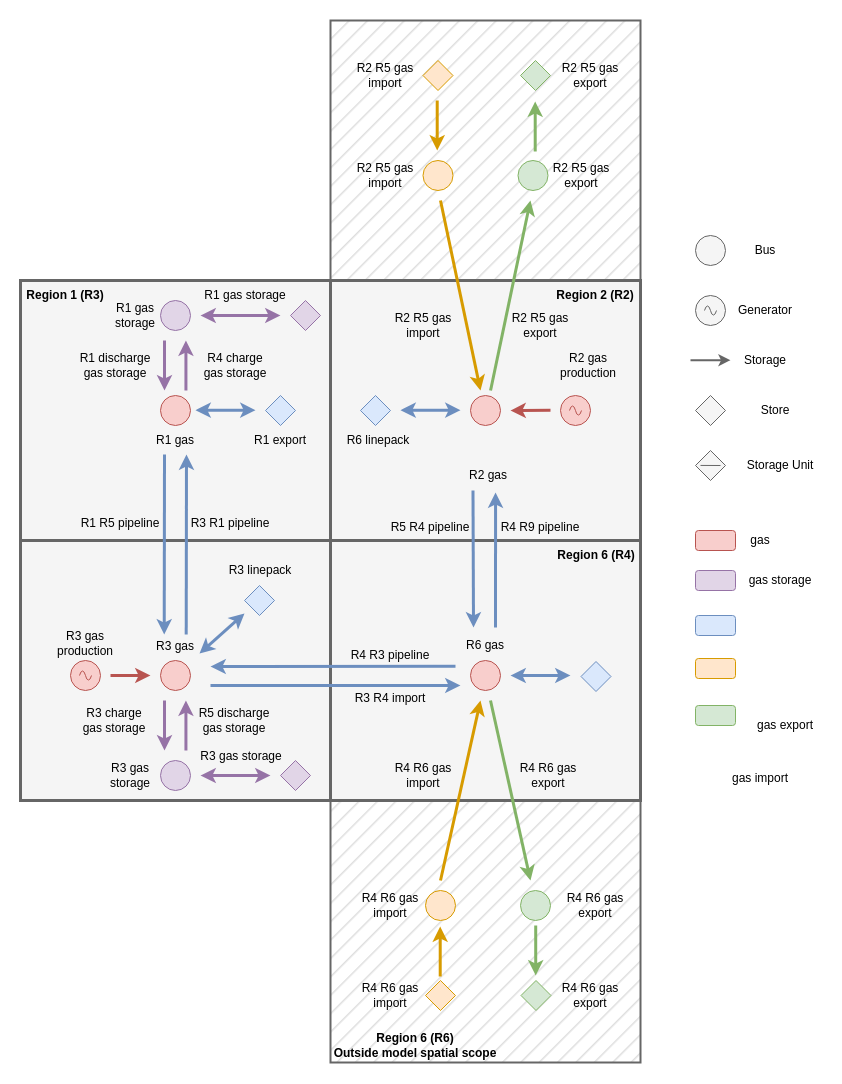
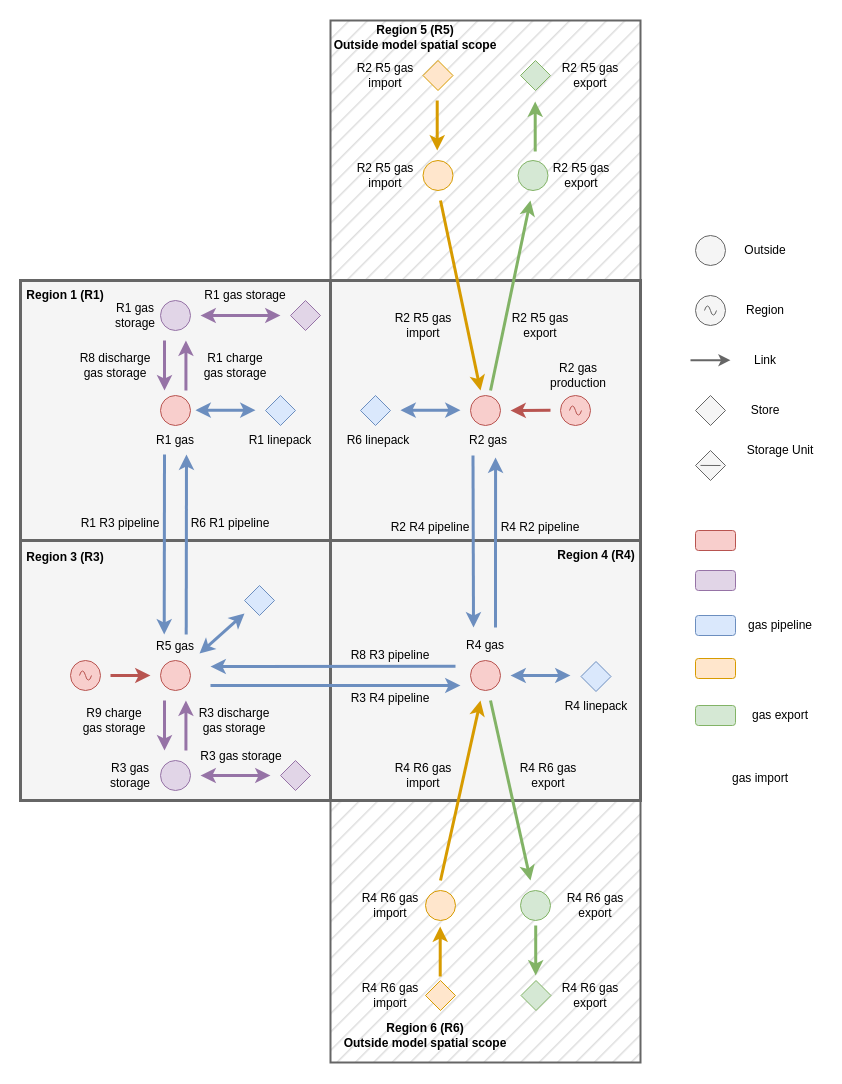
+ <mxCell id="93" value="Region 5 (R5)&lt;br&gt;Outside model spatial scope" style="text;html=1;strokeColor=none;fillColor=none;align=center;verticalAlign=middle;whiteSpace=wrap;rounded=0;movable=0;resizable=0;rotatable=0;deletable=0;editable=0;locked=1;connectable=0;fontStyle=1" parent="1" vertex="1"><mxGeometry x="330" y="22" width="170" height="30" as="geometry" /></mxCell>
- <mxCell id="28" value="Bus" style="text;html=1;strokeColor=none;fillColor=none;align=center;verticalAlign=middle;whiteSpace=wrap;rounded=0;" parent="1" vertex="1"><mxGeometry x="735" y="235" width="60" height="30" as="geometry" /></mxCell>
+ <mxCell id="28" value="Outside" style="text;html=1;strokeColor=none;fillColor=none;align=center;verticalAlign=middle;whiteSpace=wrap;rounded=0;" parent="1" vertex="1"><mxGeometry x="735" y="235" width="60" height="30" as="geometry" /></mxCell>
- <mxCell id="8" value="Region 1 (R3)" style="text;html=1;strokeColor=none;fillColor=none;align=center;verticalAlign=middle;whiteSpace=wrap;rounded=0;movable=0;resizable=0;rotatable=0;deletable=0;editable=0;locked=1;connectable=0;fontStyle=1" parent="1" vertex="1"><mxGeometry x="20" y="280" width="90" height="30" as="geometry" /></mxCell>
+ <mxCell id="8" value="Region 1 (R1)" style="text;html=1;strokeColor=none;fillColor=none;align=center;verticalAlign=middle;whiteSpace=wrap;rounded=0;movable=0;resizable=0;rotatable=0;deletable=0;editable=0;locked=1;connectable=0;fontStyle=1" parent="1" vertex="1"><mxGeometry x="20" y="280" width="90" height="30" as="geometry" /></mxCell>
- <mxCell id="9" value="Region 2 (R2)" style="text;html=1;strokeColor=none;fillColor=none;align=center;verticalAlign=middle;whiteSpace=wrap;rounded=0;movable=0;resizable=0;rotatable=0;deletable=0;editable=0;locked=1;connectable=0;fontStyle=1" parent="1" vertex="1"><mxGeometry x="550" y="280" width="90" height="30" as="geometry" /></mxCell>
- <mxCell id="27" value="Generator" style="text;html=1;strokeColor=none;fillColor=none;align=center;verticalAlign=middle;whiteSpace=wrap;rounded=0;" parent="1" vertex="1"><mxGeometry x="735" y="295" width="60" height="30" as="geometry" /></mxCell>
+ <mxCell id="27" value="Region" style="text;html=1;strokeColor=none;fillColor=none;align=center;verticalAlign=middle;whiteSpace=wrap;rounded=0;" parent="1" vertex="1"><mxGeometry x="735" y="295" width="60" height="30" as="geometry" /></mxCell>
- <mxCell id="30" value="Storage" style="text;html=1;strokeColor=none;fillColor=none;align=center;verticalAlign=middle;whiteSpace=wrap;rounded=0;" parent="1" vertex="1"><mxGeometry x="735" y="345" width="60" height="30" as="geometry" /></mxCell>
+ <mxCell id="30" value="Link" style="text;html=1;strokeColor=none;fillColor=none;align=center;verticalAlign=middle;whiteSpace=wrap;rounded=0;" parent="1" vertex="1"><mxGeometry x="735" y="345" width="60" height="30" as="geometry" /></mxCell>
- <mxCell id="86" value="R1 discharge gas storage" style="text;html=1;strokeColor=none;fillColor=none;align=center;verticalAlign=middle;whiteSpace=wrap;rounded=0;" parent="1" vertex="1"><mxGeometry x="75" y="350" width="80" height="30" as="geometry" /></mxCell>
+ <mxCell id="86" value="R8 discharge gas storage" style="text;html=1;strokeColor=none;fillColor=none;align=center;verticalAlign=middle;whiteSpace=wrap;rounded=0;" parent="1" vertex="1"><mxGeometry x="75" y="350" width="80" height="30" as="geometry" /></mxCell>
- <mxCell id="87" value="R4 charge gas storage" style="text;html=1;strokeColor=none;fillColor=none;align=center;verticalAlign=middle;whiteSpace=wrap;rounded=0;" parent="1" vertex="1"><mxGeometry x="195" y="350" width="80" height="30" as="geometry" /></mxCell>
+ <mxCell id="87" value="R1 charge gas storage" style="text;html=1;strokeColor=none;fillColor=none;align=center;verticalAlign=middle;whiteSpace=wrap;rounded=0;" parent="1" vertex="1"><mxGeometry x="195" y="350" width="80" height="30" as="geometry" /></mxCell>
- <mxCell id="82" value="R2 gas production" style="text;html=1;strokeColor=none;fillColor=none;align=center;verticalAlign=middle;whiteSpace=wrap;rounded=0;" parent="1" vertex="1"><mxGeometry x="557.5" y="350" width="60" height="30" as="geometry" /></mxCell>
+ <mxCell id="82" value="R2 gas production" style="text;html=1;strokeColor=none;fillColor=none;align=center;verticalAlign=middle;whiteSpace=wrap;rounded=0;" parent="1" vertex="1"><mxGeometry x="547.5" y="360" width="60" height="30" as="geometry" /></mxCell>
- <mxCell id="32" value="Store" style="text;html=1;strokeColor=none;fillColor=none;align=center;verticalAlign=middle;whiteSpace=wrap;rounded=0;" parent="1" vertex="1"><mxGeometry x="745" y="395" width="60" height="30" as="geometry" /></mxCell>
+ <mxCell id="32" value="Store" style="text;html=1;strokeColor=none;fillColor=none;align=center;verticalAlign=middle;whiteSpace=wrap;rounded=0;" parent="1" vertex="1"><mxGeometry x="735" y="395" width="60" height="30" as="geometry" /></mxCell>
- <mxCell id="112" value="R1 export" style="text;html=1;strokeColor=none;fillColor=none;align=center;verticalAlign=middle;whiteSpace=wrap;rounded=0;" parent="1" vertex="1"><mxGeometry x="245" y="425" width="70" height="30" as="geometry" /></mxCell>
+ <mxCell id="112" value="R1 linepack" style="text;html=1;strokeColor=none;fillColor=none;align=center;verticalAlign=middle;whiteSpace=wrap;rounded=0;" parent="1" vertex="1"><mxGeometry x="245" y="425" width="70" height="30" as="geometry" /></mxCell>
- <mxCell id="104" value="Storage Unit" style="text;html=1;strokeColor=none;fillColor=none;align=center;verticalAlign=middle;whiteSpace=wrap;rounded=0;" parent="1" vertex="1"><mxGeometry x="740" y="450" width="80" height="30" as="geometry" /></mxCell>
+ <mxCell id="104" value="Storage Unit" style="text;html=1;strokeColor=none;fillColor=none;align=center;verticalAlign=middle;whiteSpace=wrap;rounded=0;" parent="1" vertex="1"><mxGeometry x="740" y="435" width="80" height="30" as="geometry" /></mxCell>
- <mxCell id="21" value="R2 gas" style="text;html=1;strokeColor=none;fillColor=none;align=center;verticalAlign=middle;whiteSpace=wrap;rounded=0;" parent="1" vertex="1"><mxGeometry x="457.5" y="460" width="60" height="30" as="geometry" /></mxCell>
+ <mxCell id="21" value="R2 gas" style="text;html=1;strokeColor=none;fillColor=none;align=center;verticalAlign=middle;whiteSpace=wrap;rounded=0;" parent="1" vertex="1"><mxGeometry x="457.5" y="425" width="60" height="30" as="geometry" /></mxCell>
- <mxCell id="59" value="R1 R5 pipeline" style="text;html=1;strokeColor=none;fillColor=none;align=center;verticalAlign=middle;whiteSpace=wrap;rounded=0;" parent="1" vertex="1"><mxGeometry x="60" y="508" width="120" height="30" as="geometry" /></mxCell>
+ <mxCell id="59" value="R1 R3 pipeline" style="text;html=1;strokeColor=none;fillColor=none;align=center;verticalAlign=middle;whiteSpace=wrap;rounded=0;" parent="1" vertex="1"><mxGeometry x="60" y="508" width="120" height="30" as="geometry" /></mxCell>
- <mxCell id="58" value="R3 R1 pipeline" style="text;html=1;strokeColor=none;fillColor=none;align=center;verticalAlign=middle;whiteSpace=wrap;rounded=0;" parent="1" vertex="1"><mxGeometry x="170" y="508" width="120" height="30" as="geometry" /></mxCell>
+ <mxCell id="58" value="R6 R1 pipeline" style="text;html=1;strokeColor=none;fillColor=none;align=center;verticalAlign=middle;whiteSpace=wrap;rounded=0;" parent="1" vertex="1"><mxGeometry x="170" y="508" width="120" height="30" as="geometry" /></mxCell>
- <mxCell id="57" value="R5 R4 pipeline" style="text;html=1;strokeColor=none;fillColor=none;align=center;verticalAlign=middle;whiteSpace=wrap;rounded=0;" parent="1" vertex="1"><mxGeometry x="370" y="512" width="120" height="30" as="geometry" /></mxCell>
+ <mxCell id="57" value="R2 R4 pipeline" style="text;html=1;strokeColor=none;fillColor=none;align=center;verticalAlign=middle;whiteSpace=wrap;rounded=0;" parent="1" vertex="1"><mxGeometry x="370" y="512" width="120" height="30" as="geometry" /></mxCell>
- <mxCell id="56" value="R4 R9 pipeline" style="text;html=1;strokeColor=none;fillColor=none;align=center;verticalAlign=middle;whiteSpace=wrap;rounded=0;" parent="1" vertex="1"><mxGeometry x="480" y="512" width="120" height="30" as="geometry" /></mxCell>
+ <mxCell id="56" value="R4 R2 pipeline" style="text;html=1;strokeColor=none;fillColor=none;align=center;verticalAlign=middle;whiteSpace=wrap;rounded=0;" parent="1" vertex="1"><mxGeometry x="480" y="512" width="120" height="30" as="geometry" /></mxCell>
- <mxCell id="34" value="gas" style="text;html=1;strokeColor=none;fillColor=none;align=center;verticalAlign=middle;whiteSpace=wrap;rounded=0;" parent="1" vertex="1"><mxGeometry x="740" y="525" width="40" height="30" as="geometry" /></mxCell>
- <mxCell id="11" value="Region 6 (R4)" style="text;html=1;strokeColor=none;fillColor=none;align=center;verticalAlign=middle;whiteSpace=wrap;rounded=0;movable=0;resizable=0;rotatable=0;deletable=0;editable=0;locked=1;connectable=0;fontStyle=1" parent="1" vertex="1"><mxGeometry x="550.5" y="540" width="90" height="30" as="geometry" /></mxCell>
+ <mxCell id="11" value="Region 4 (R4)" style="text;html=1;strokeColor=none;fillColor=none;align=center;verticalAlign=middle;whiteSpace=wrap;rounded=0;movable=0;resizable=0;rotatable=0;deletable=0;editable=0;locked=1;connectable=0;fontStyle=1" parent="1" vertex="1"><mxGeometry x="550.5" y="540" width="90" height="30" as="geometry" /></mxCell>
+ <mxCell id="10" value="Region 3 (R3)" style="text;html=1;strokeColor=none;fillColor=none;align=center;verticalAlign=middle;whiteSpace=wrap;rounded=0;movable=0;resizable=0;rotatable=0;deletable=0;editable=0;locked=1;connectable=0;fontStyle=1" parent="1" vertex="1"><mxGeometry x="20" y="542" width="90" height="30" as="geometry" /></mxCell>
- <mxCell id="114" value="R3 linepack" style="text;html=1;strokeColor=none;fillColor=none;align=center;verticalAlign=middle;whiteSpace=wrap;rounded=0;" parent="1" vertex="1"><mxGeometry x="225" y="555" width="70" height="30" as="geometry" /></mxCell>
- <mxCell id="38" value="gas storage" style="text;html=1;strokeColor=none;fillColor=none;align=center;verticalAlign=middle;whiteSpace=wrap;rounded=0;" parent="1" vertex="1"><mxGeometry x="740" y="565" width="80" height="30" as="geometry" /></mxCell>
+ <mxCell id="43" value="gas pipeline" style="text;html=1;strokeColor=none;fillColor=none;align=center;verticalAlign=middle;whiteSpace=wrap;rounded=0;" parent="1" vertex="1"><mxGeometry x="740" y="610" width="80" height="30" as="geometry" /></mxCell>
- <mxCell id="81" value="R3 gas production" style="text;html=1;strokeColor=none;fillColor=none;align=center;verticalAlign=middle;whiteSpace=wrap;rounded=0;" parent="1" vertex="1"><mxGeometry x="55" y="628" width="60" height="30" as="geometry" /></mxCell>
- <mxCell id="20" value="R6 gas" style="text;html=1;strokeColor=none;fillColor=none;align=center;verticalAlign=middle;whiteSpace=wrap;rounded=0;" parent="1" vertex="1"><mxGeometry x="455" y="630" width="60" height="30" as="geometry" /></mxCell>
+ <mxCell id="20" value="R4 gas" style="text;html=1;strokeColor=none;fillColor=none;align=center;verticalAlign=middle;whiteSpace=wrap;rounded=0;" parent="1" vertex="1"><mxGeometry x="455" y="630" width="60" height="30" as="geometry" /></mxCell>
- <mxCell id="19" value="R3 gas" style="text;html=1;strokeColor=none;fillColor=none;align=center;verticalAlign=middle;whiteSpace=wrap;rounded=0;" parent="1" vertex="1"><mxGeometry x="145" y="631" width="60" height="30" as="geometry" /></mxCell>
+ <mxCell id="19" value="R5 gas" style="text;html=1;strokeColor=none;fillColor=none;align=center;verticalAlign=middle;whiteSpace=wrap;rounded=0;" parent="1" vertex="1"><mxGeometry x="145" y="631" width="60" height="30" as="geometry" /></mxCell>
- <mxCell id="54" value="R4 R3 pipeline" style="text;html=1;strokeColor=none;fillColor=none;align=center;verticalAlign=middle;whiteSpace=wrap;rounded=0;" parent="1" vertex="1"><mxGeometry x="330" y="640" width="120" height="30" as="geometry" /></mxCell>
+ <mxCell id="54" value="R8 R3 pipeline" style="text;html=1;strokeColor=none;fillColor=none;align=center;verticalAlign=middle;whiteSpace=wrap;rounded=0;" parent="1" vertex="1"><mxGeometry x="330" y="640" width="120" height="30" as="geometry" /></mxCell>
- <mxCell id="55" value="R3 R4&amp;nbsp;import" style="text;html=1;strokeColor=none;fillColor=none;align=center;verticalAlign=middle;whiteSpace=wrap;rounded=0;" parent="1" vertex="1"><mxGeometry x="330" y="683" width="120" height="30" as="geometry" /></mxCell>
+ <mxCell id="55" value="R3 R4&amp;nbsp;pipeline" style="text;html=1;strokeColor=none;fillColor=none;align=center;verticalAlign=middle;whiteSpace=wrap;rounded=0;" parent="1" vertex="1"><mxGeometry x="330" y="683" width="120" height="30" as="geometry" /></mxCell>
+ <mxCell id="115" value="R4 linepack" style="text;html=1;strokeColor=none;fillColor=none;align=center;verticalAlign=middle;whiteSpace=wrap;rounded=0;" parent="1" vertex="1"><mxGeometry x="560.5" y="691" width="70" height="30" as="geometry" /></mxCell>
- <mxCell id="83" value="R3 charge gas storage" style="text;html=1;strokeColor=none;fillColor=none;align=center;verticalAlign=middle;whiteSpace=wrap;rounded=0;" parent="1" vertex="1"><mxGeometry x="74" y="705" width="80" height="30" as="geometry" /></mxCell>
+ <mxCell id="83" value="R9 charge gas storage" style="text;html=1;strokeColor=none;fillColor=none;align=center;verticalAlign=middle;whiteSpace=wrap;rounded=0;" parent="1" vertex="1"><mxGeometry x="74" y="705" width="80" height="30" as="geometry" /></mxCell>
- <mxCell id="85" value="R5 discharge gas storage" style="text;html=1;strokeColor=none;fillColor=none;align=center;verticalAlign=middle;whiteSpace=wrap;rounded=0;" parent="1" vertex="1"><mxGeometry x="194" y="705" width="80" height="30" as="geometry" /></mxCell>
+ <mxCell id="85" value="R3 discharge gas storage" style="text;html=1;strokeColor=none;fillColor=none;align=center;verticalAlign=middle;whiteSpace=wrap;rounded=0;" parent="1" vertex="1"><mxGeometry x="194" y="705" width="80" height="30" as="geometry" /></mxCell>
- <mxCell id="65" value="gas export" style="text;html=1;strokeColor=none;fillColor=none;align=center;verticalAlign=middle;whiteSpace=wrap;rounded=0;" parent="1" vertex="1"><mxGeometry x="745" y="710" width="80" height="30" as="geometry" /></mxCell>
+ <mxCell id="65" value="gas export" style="text;html=1;strokeColor=none;fillColor=none;align=center;verticalAlign=middle;whiteSpace=wrap;rounded=0;" parent="1" vertex="1"><mxGeometry x="740" y="700" width="80" height="30" as="geometry" /></mxCell>
- <mxCell id="61" value="Region 6 (R6)&lt;br&gt;Outside model spatial scope" style="text;html=1;strokeColor=none;fillColor=none;align=center;verticalAlign=middle;whiteSpace=wrap;rounded=0;movable=0;resizable=0;rotatable=0;deletable=0;editable=0;locked=1;connectable=0;fontStyle=1" parent="1" vertex="1"><mxGeometry x="330" y="1030" width="170" height="30" as="geometry" /></mxCell>
+ <mxCell id="61" value="Region 6 (R6)&lt;br&gt;Outside model spatial scope" style="text;html=1;strokeColor=none;fillColor=none;align=center;verticalAlign=middle;whiteSpace=wrap;rounded=0;movable=0;resizable=0;rotatable=0;deletable=0;editable=0;locked=1;connectable=0;fontStyle=1" parent="1" vertex="1"><mxGeometry x="340" y="1020" width="170" height="30" as="geometry" /></mxCell>
